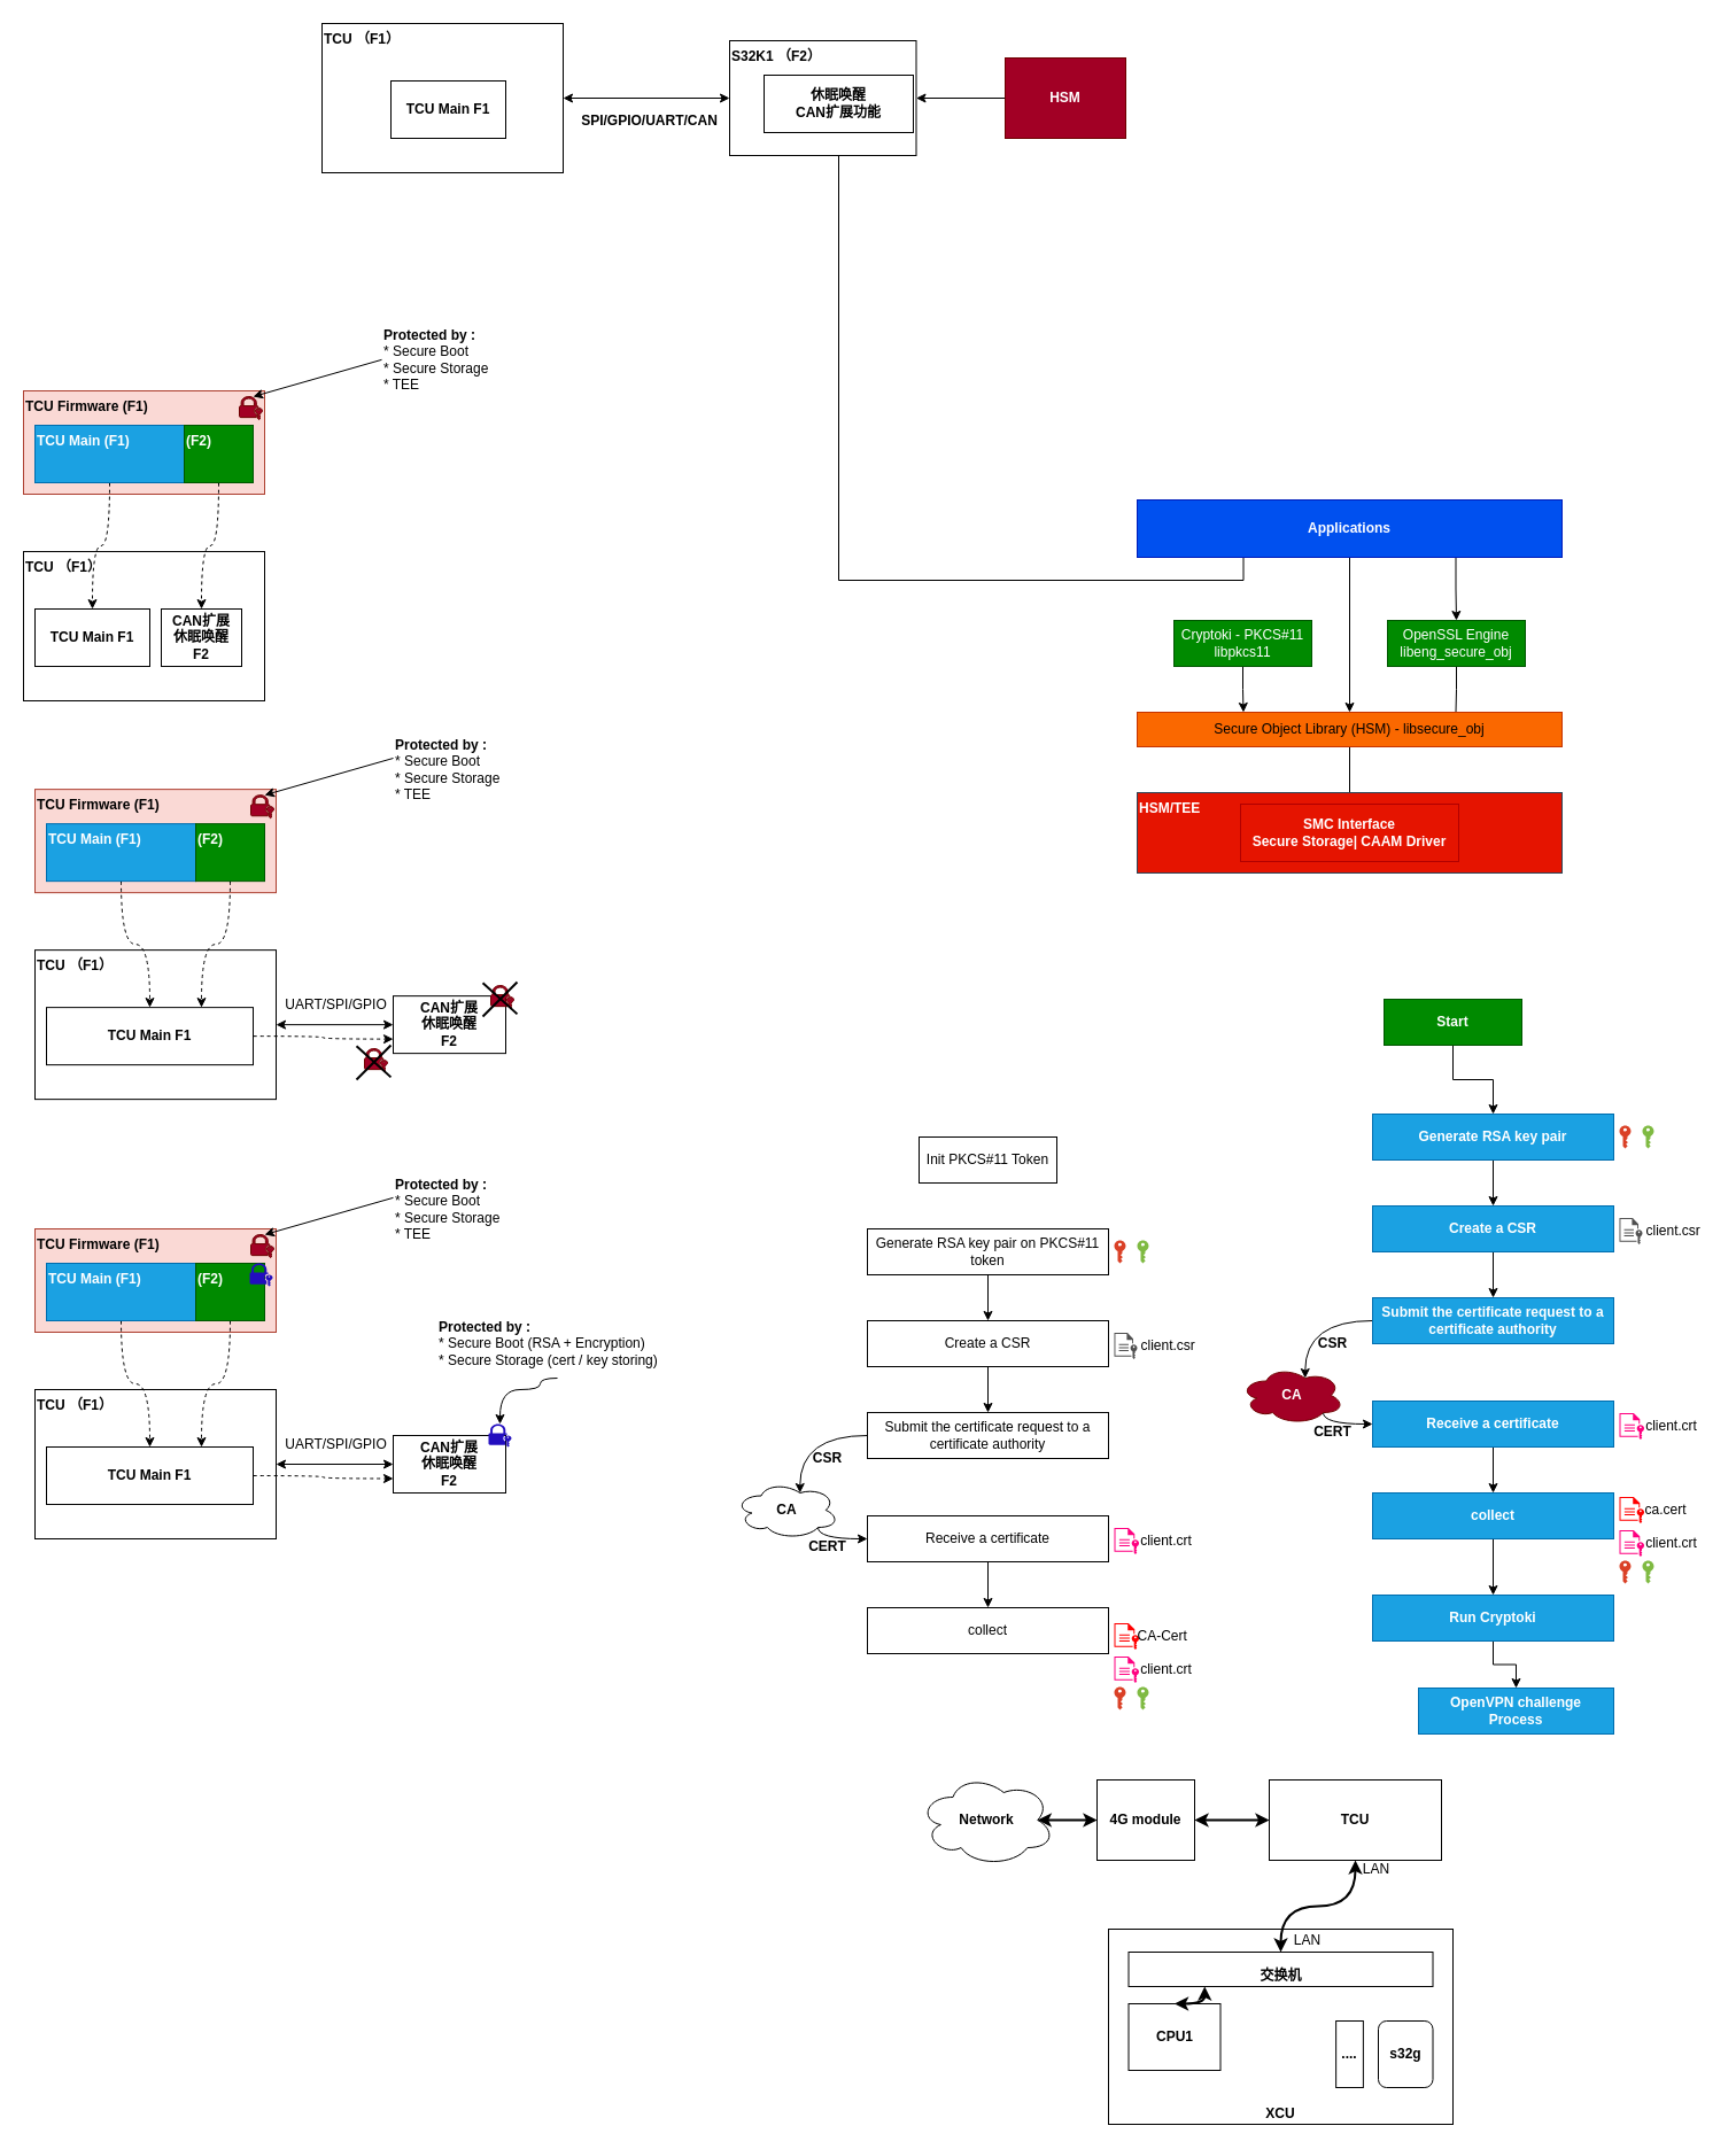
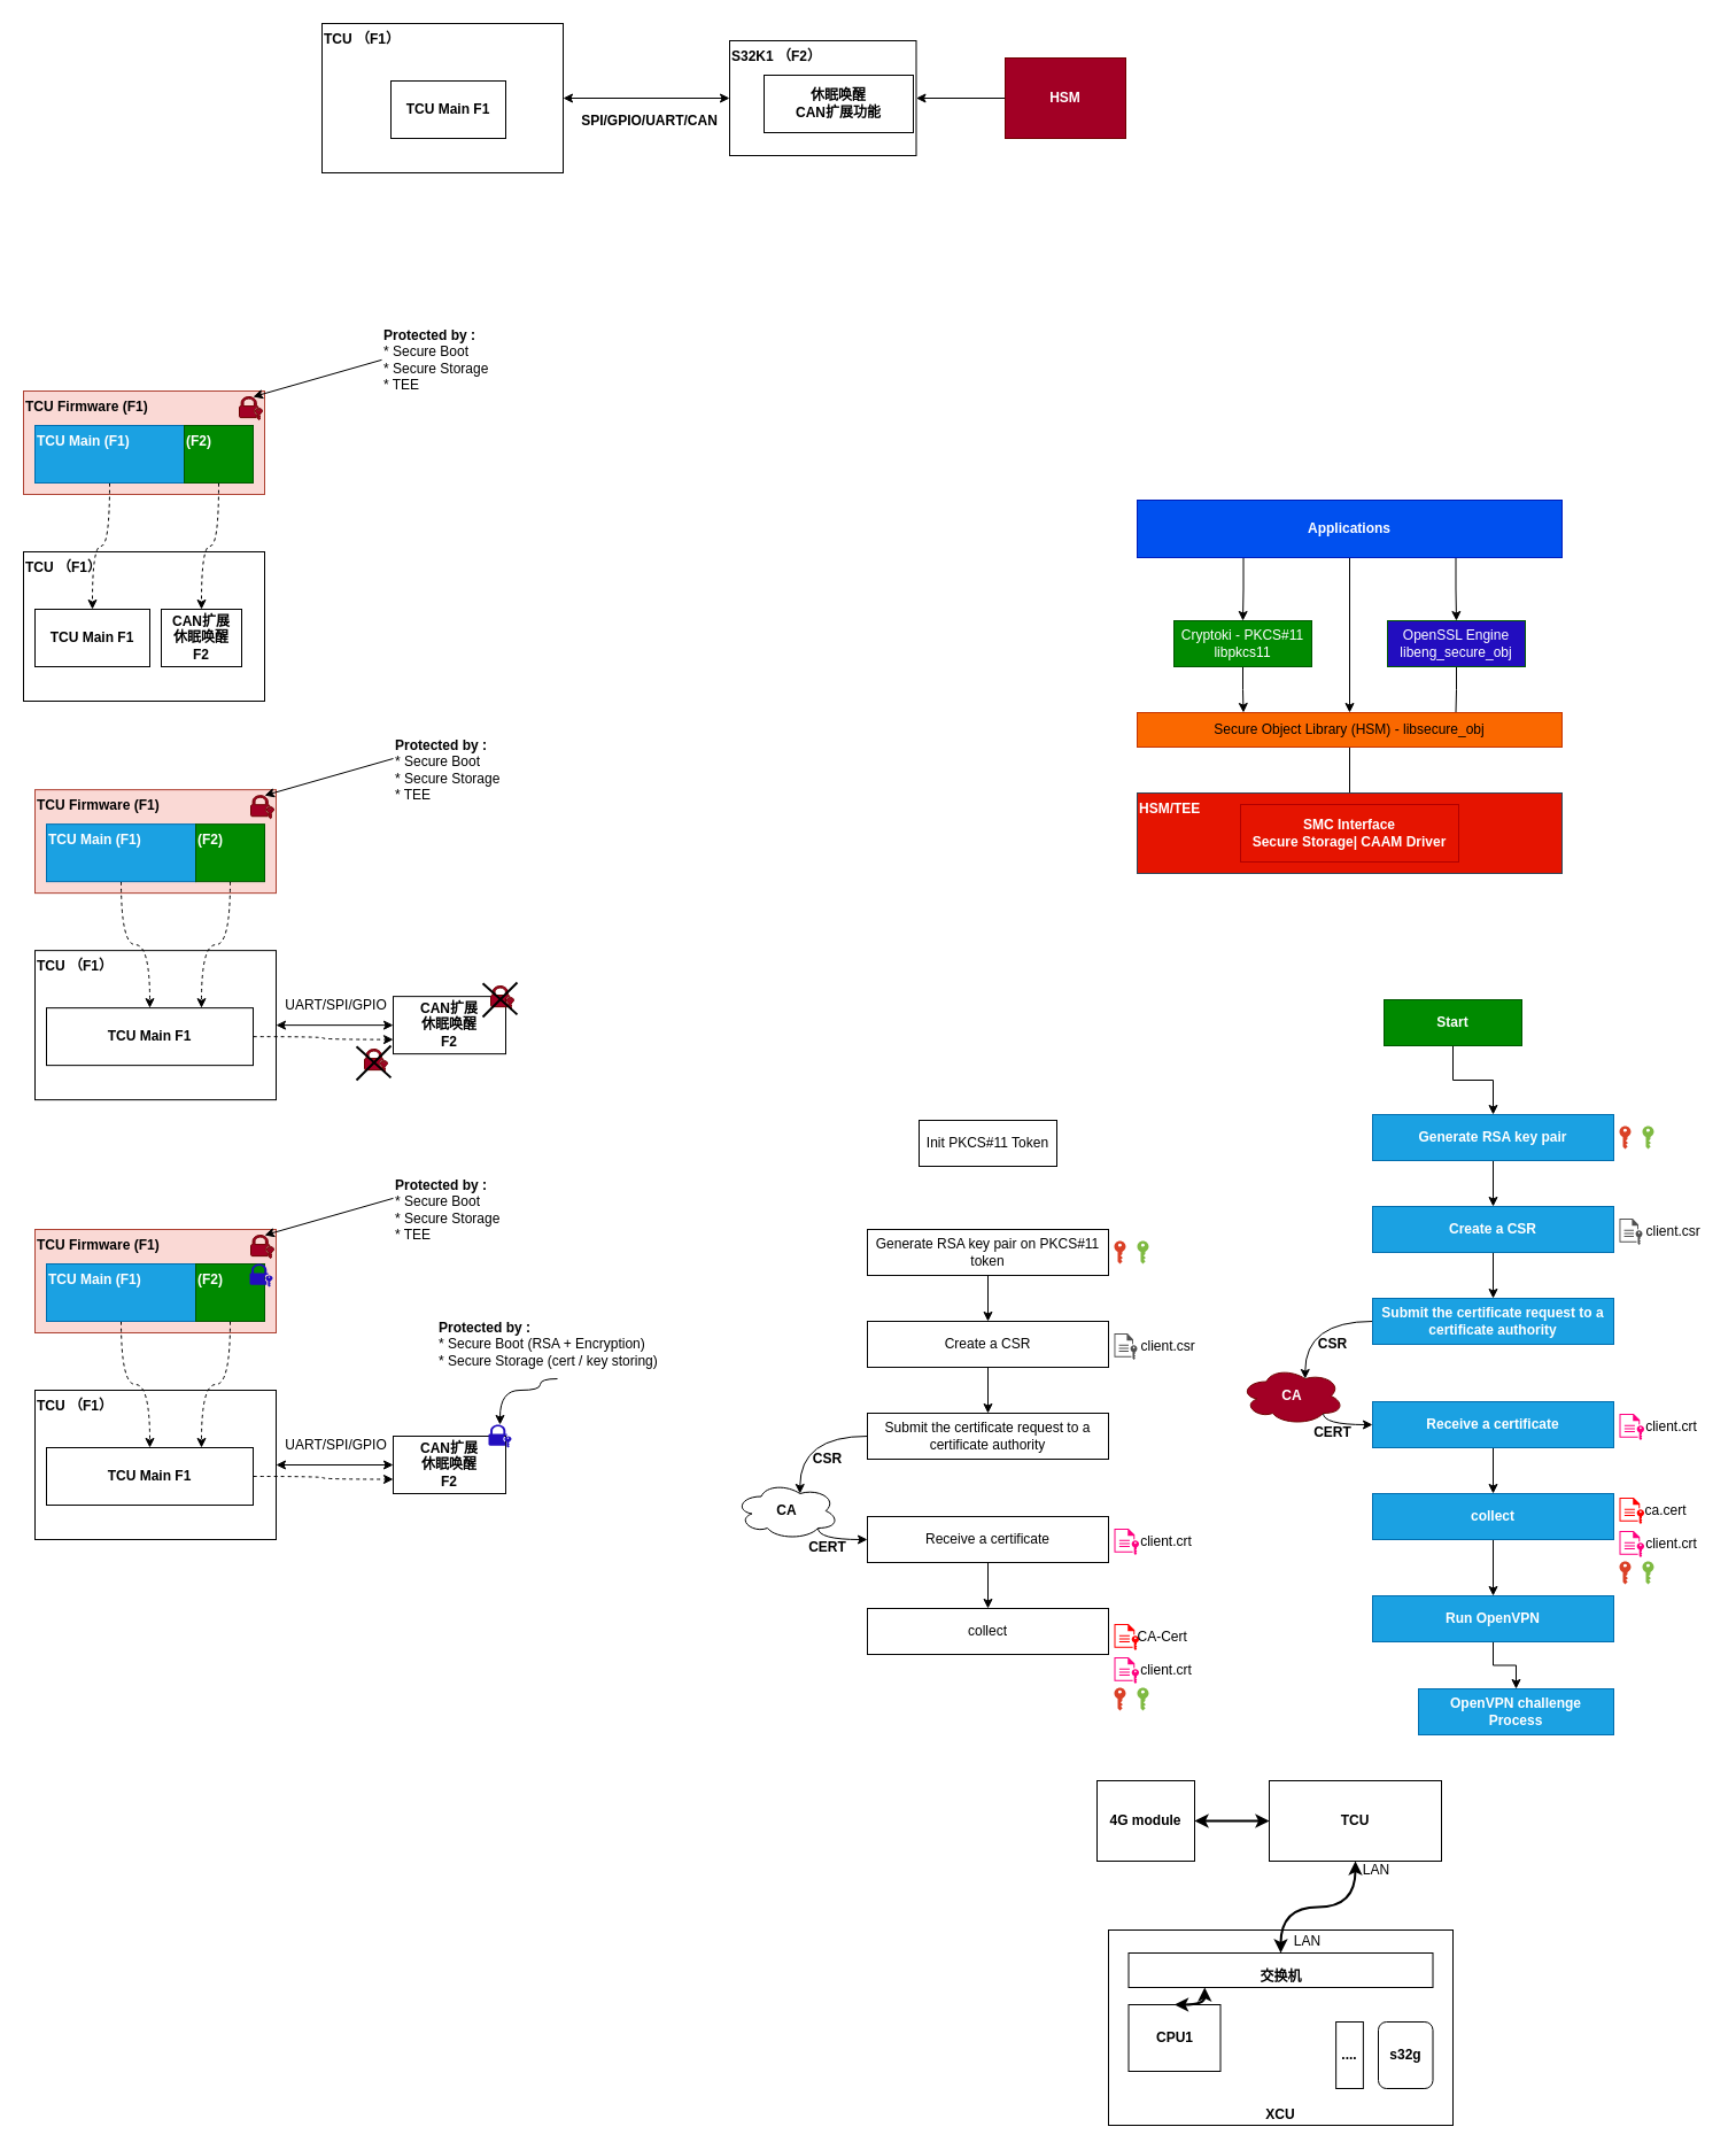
- <mxCell id="4" style="edgeStyle=orthogonalEdgeStyle;rounded=0;orthogonalLoop=1;jettySize=auto;html=1;exitX=0.25;exitY=1;exitDx=0;exitDy=0;" parent="1" source="6" target="150" edge="1"><mxGeometry relative="1" as="geometry" /></mxCell>
+ <mxCell id="4" style="edgeStyle=orthogonalEdgeStyle;rounded=0;orthogonalLoop=1;jettySize=auto;html=1;exitX=0.25;exitY=1;exitDx=0;exitDy=0;" parent="1" source="6" target="8" edge="1"><mxGeometry relative="1" as="geometry" /></mxCell>
- <mxCell id="10" value="OpenSSL Engine&lt;br&gt;libeng_secure_obj" style="rounded=0;whiteSpace=wrap;html=1;fillColor=#008a00;fontColor=#ffffff;strokeColor=#005700;" parent="1" vertex="1"><mxGeometry x="1208" y="540" width="120" height="40" as="geometry" /></mxCell>
+ <mxCell id="10" value="OpenSSL Engine&lt;br&gt;libeng_secure_obj" style="rounded=0;whiteSpace=wrap;html=1;fillColor=#220dbf;fontColor=#ffffff;strokeColor=#005700;" parent="1" vertex="1"><mxGeometry x="1208" y="540" width="120" height="40" as="geometry" /></mxCell>
- <mxCell id="15" value="Init PKCS#11 Token" style="rounded=0;whiteSpace=wrap;html=1;" parent="1" vertex="1"><mxGeometry x="800" y="990" width="120" height="40" as="geometry" /></mxCell>
+ <mxCell id="15" value="Init PKCS#11 Token" style="rounded=0;whiteSpace=wrap;html=1;" parent="1" vertex="1"><mxGeometry x="800" y="975" width="120" height="40" as="geometry" /></mxCell>
- <mxCell id="94" value="Run Cryptoki" style="rounded=0;whiteSpace=wrap;html=1;fontStyle=1;fillColor=#1ba1e2;fontColor=#ffffff;strokeColor=#006EAF;" parent="1" vertex="1"><mxGeometry x="1195" y="1389" width="210" height="40" as="geometry" /></mxCell>
+ <mxCell id="94" value="Run OpenVPN" style="rounded=0;whiteSpace=wrap;html=1;fontStyle=1;fillColor=#1ba1e2;fontColor=#ffffff;strokeColor=#006EAF;" parent="1" vertex="1"><mxGeometry x="1195" y="1389" width="210" height="40" as="geometry" /></mxCell>
- <mxCell id="46" value="Network" style="ellipse;shape=cloud;whiteSpace=wrap;html=1;fontStyle=1" parent="1" vertex="1"><mxGeometry x="800" y="1545" width="118" height="80" as="geometry" /></mxCell>
- <mxCell id="45" style="edgeStyle=orthogonalEdgeStyle;curved=1;rounded=0;orthogonalLoop=1;jettySize=auto;html=1;exitX=0.875;exitY=0.5;exitDx=0;exitDy=0;exitPerimeter=0;startArrow=classic;startFill=1;strokeWidth=2;" parent="1" source="46" target="49" edge="1"><mxGeometry relative="1" as="geometry" /></mxCell>
